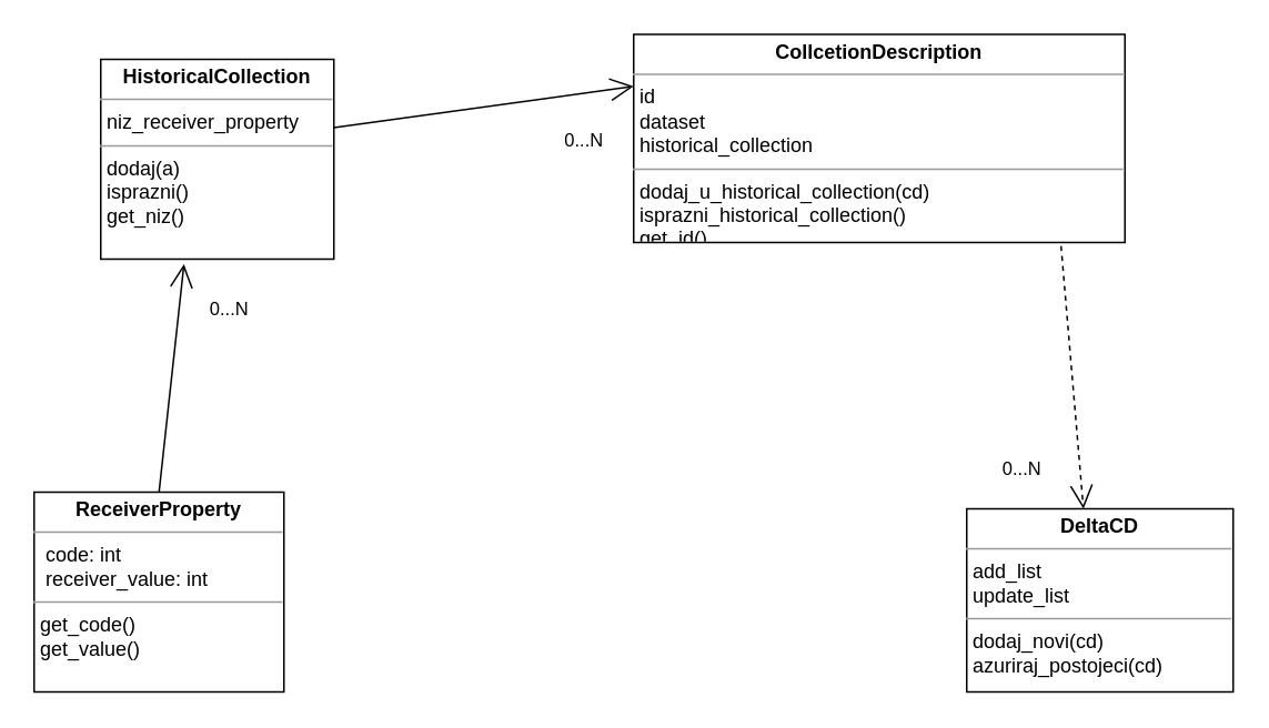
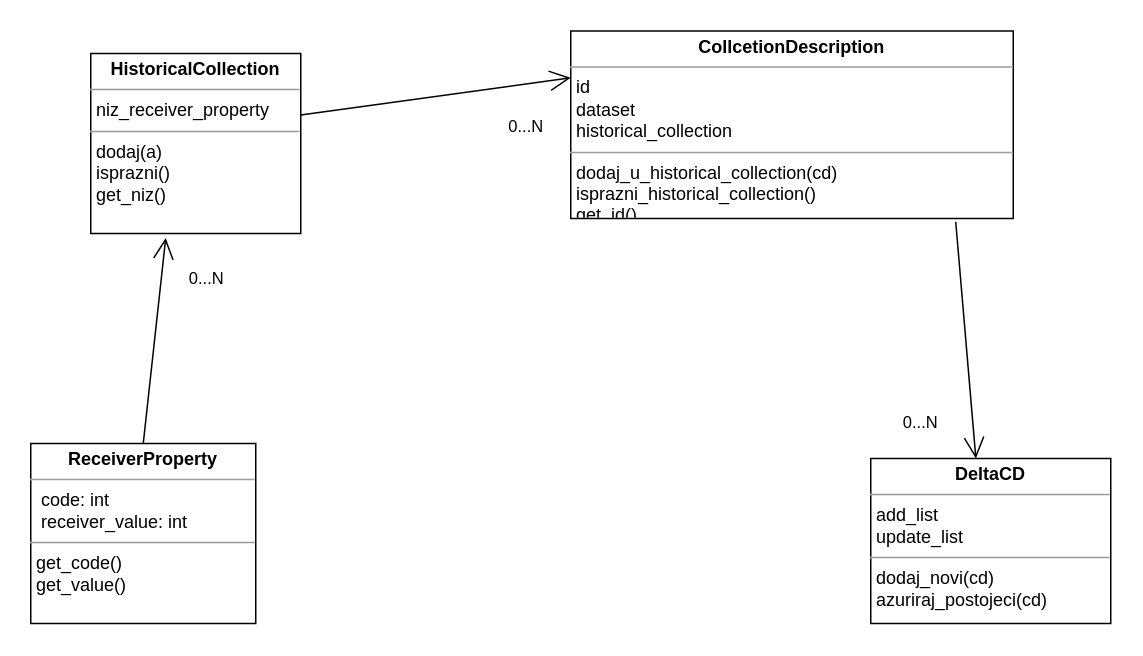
- <mxCell id="10" value="" style="endArrow=open;endFill=1;endSize=12;html=1;rounded=0;exitX=0.87;exitY=1.017;exitDx=0;exitDy=0;exitPerimeter=0;entryX=0.438;entryY=0;entryDx=0;entryDy=0;entryPerimeter=0;dashed=1;" edge="1" parent="1" source="2" target="5"><mxGeometry width="160" relative="1" as="geometry"><mxPoint x="330" y="335" as="sourcePoint" /><mxPoint x="490" y="335" as="targetPoint" /></mxGeometry></mxCell>
+ <mxCell id="10" value="" style="endArrow=open;endFill=1;endSize=12;html=1;rounded=0;exitX=0.87;exitY=1.017;exitDx=0;exitDy=0;exitPerimeter=0;entryX=0.438;entryY=0;entryDx=0;entryDy=0;entryPerimeter=0;" edge="1" parent="1" source="2" target="5"><mxGeometry width="160" relative="1" as="geometry"><mxPoint x="330" y="335" as="sourcePoint" /><mxPoint x="490" y="335" as="targetPoint" /></mxGeometry></mxCell>
